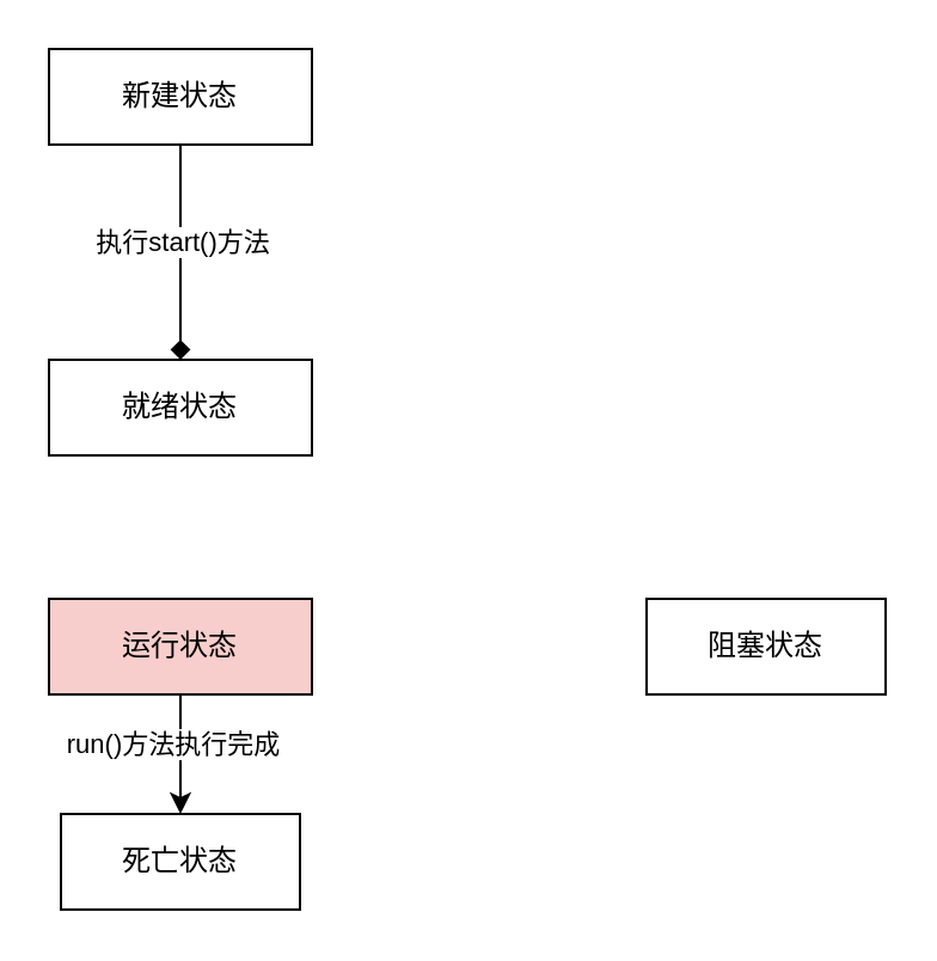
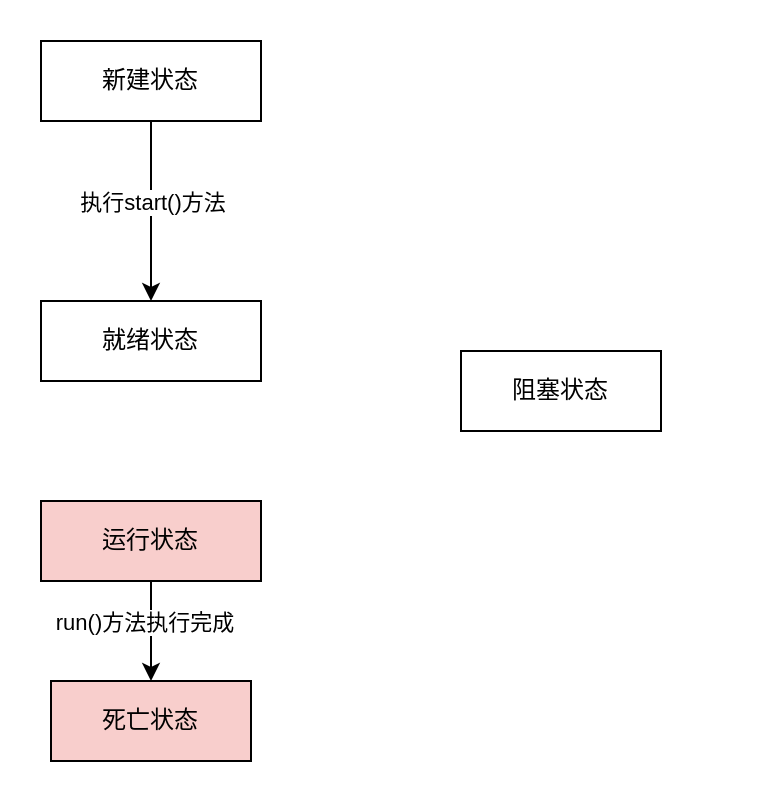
- <mxCell id="4" style="edgeStyle=orthogonalEdgeStyle;rounded=0;orthogonalLoop=1;jettySize=auto;html=1;exitX=0.5;exitY=1;exitDx=0;exitDy=0;align=center;endArrow=diamond;" edge="1" parent="1" source="6" target="7"><mxGeometry relative="1" as="geometry"><mxPoint x="80" y="130" as="targetPoint" /></mxGeometry></mxCell>
+ <mxCell id="4" style="edgeStyle=orthogonalEdgeStyle;rounded=0;orthogonalLoop=1;jettySize=auto;html=1;exitX=0.5;exitY=1;exitDx=0;exitDy=0;align=center;" edge="1" parent="1" source="6" target="7"><mxGeometry relative="1" as="geometry"><mxPoint x="80" y="130" as="targetPoint" /></mxGeometry></mxCell>
- <mxCell id="2" value="阻塞状态" style="rounded=0;whiteSpace=wrap;html=1;" vertex="1" parent="1"><mxGeometry x="270" y="250" width="100" height="40" as="geometry" /></mxCell>
+ <mxCell id="2" value="阻塞状态" style="rounded=0;whiteSpace=wrap;html=1;" vertex="1" parent="1"><mxGeometry x="230" y="175" width="100" height="40" as="geometry" /></mxCell>
- <mxCell id="3" value="死亡状态" style="rounded=0;whiteSpace=wrap;html=1;align=center;" vertex="1" parent="1"><mxGeometry x="25" y="340" width="100" height="40" as="geometry" /></mxCell>
+ <mxCell id="3" value="死亡状态" style="rounded=0;whiteSpace=wrap;html=1;align=center;fillColor=#f8cecc;" vertex="1" parent="1"><mxGeometry x="25" y="340" width="100" height="40" as="geometry" /></mxCell>
